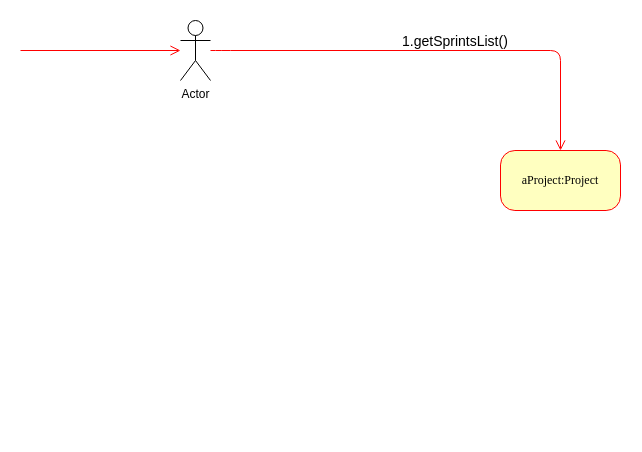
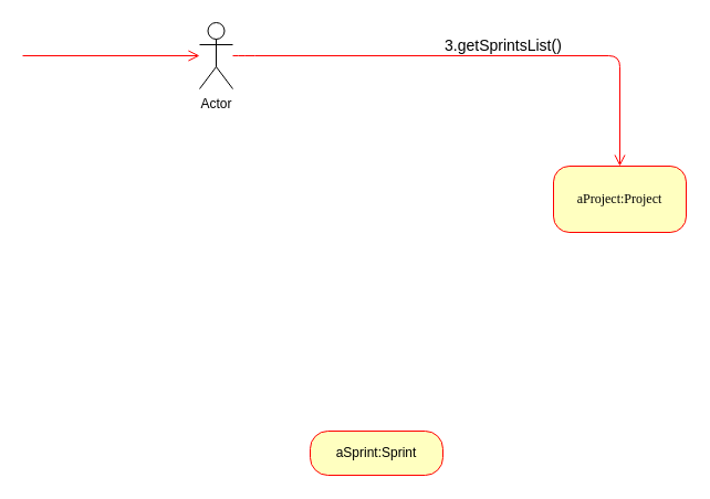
- <mxCell id="6" value="&lt;font style=&quot;font-size: 14px;&quot;&gt;1.getSprintsList()&lt;/font&gt;" style="text;html=1;resizable=0;points=[];autosize=1;align=left;verticalAlign=top;spacingTop=-4;fontSize=14;" vertex="1" parent="1"><mxGeometry x="400" y="30" width="90" height="20" as="geometry" /></mxCell>
+ <mxCell id="6" value="&lt;font style=&quot;font-size: 14px;&quot;&gt;3.getSprintsList()&lt;/font&gt;" style="text;html=1;resizable=0;points=[];autosize=1;align=left;verticalAlign=top;spacingTop=-4;fontSize=14;" vertex="1" parent="1"><mxGeometry x="400" y="30" width="90" height="20" as="geometry" /></mxCell>
+ <mxCell id="7" value="aSprint:Sprint" style="rounded=1;whiteSpace=wrap;html=1;arcSize=40;fontColor=#000000;fillColor=#ffffc0;strokeColor=#ff0000;" vertex="1" parent="1"><mxGeometry x="280" y="390" width="120" height="40" as="geometry" /></mxCell>
